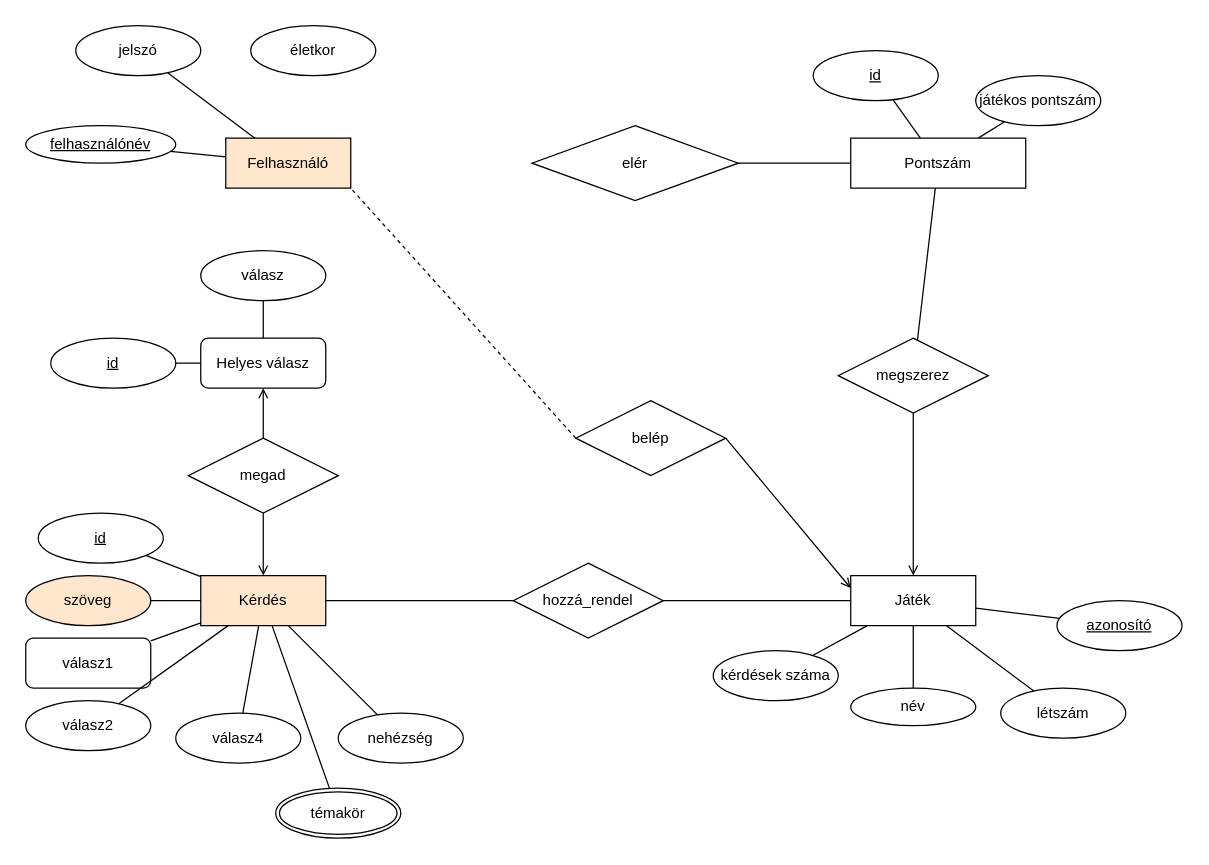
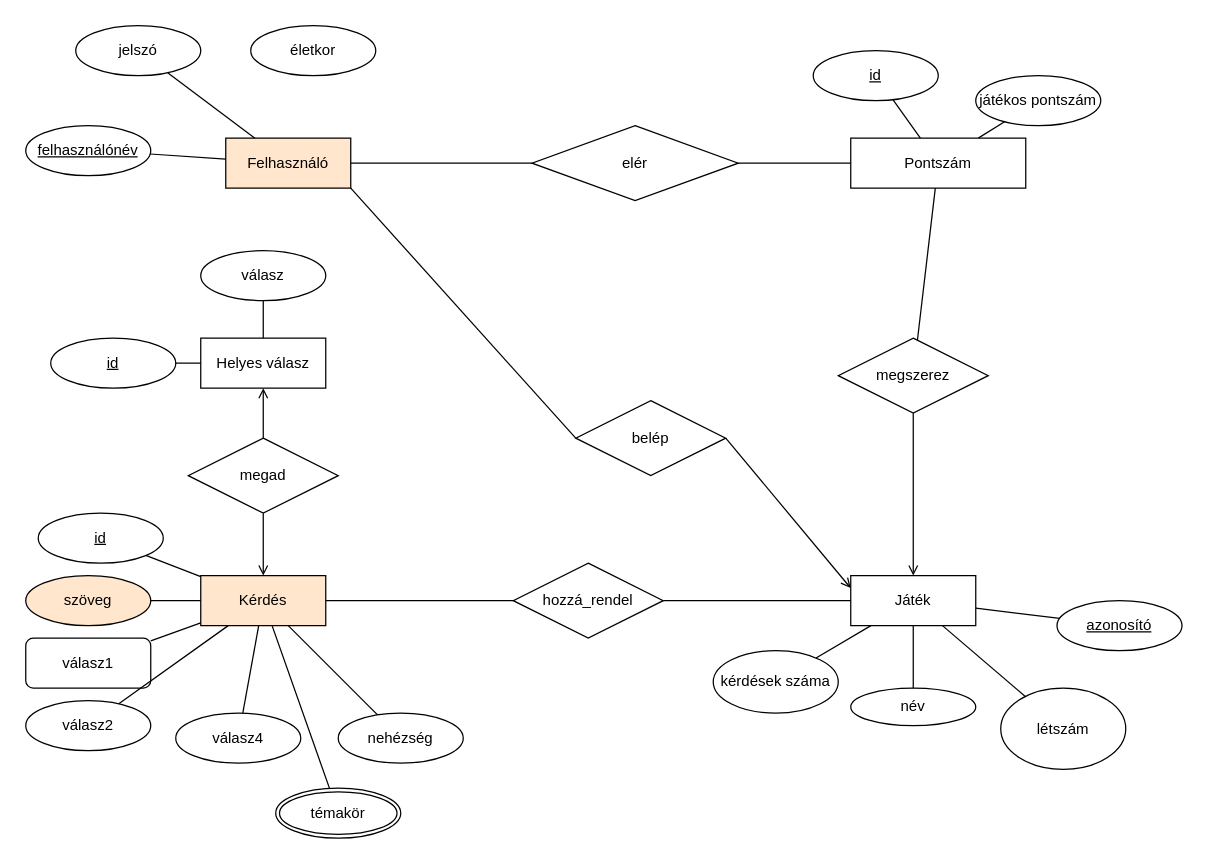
- <mxCell id="4" value="felhasználónév" style="ellipse;whiteSpace=wrap;html=1;align=center;fontStyle=4;" parent="1" vertex="1"><mxGeometry x="20" y="100" width="120" height="30" as="geometry" /></mxCell>
+ <mxCell id="4" value="felhasználónév" style="ellipse;whiteSpace=wrap;html=1;align=center;fontStyle=4;" parent="1" vertex="1"><mxGeometry x="20" y="100" width="100" height="40" as="geometry" /></mxCell>
+ <mxCell id="38" value="" style="endArrow=none;html=1;rounded=0;" parent="1" source="2" target="37" edge="1"><mxGeometry relative="1" as="geometry"><mxPoint x="470" y="500" as="sourcePoint" /><mxPoint x="630" y="500" as="targetPoint" /></mxGeometry></mxCell>
- <mxCell id="30" value="" style="endArrow=none;html=1;rounded=0;entryX=1;entryY=1;entryDx=0;entryDy=0;exitX=0;exitY=0.5;exitDx=0;exitDy=0;dashed=1;" parent="1" source="29" target="2" edge="1"><mxGeometry relative="1" as="geometry"><mxPoint x="350" y="500" as="sourcePoint" /><mxPoint x="510" y="500" as="targetPoint" /></mxGeometry></mxCell>
+ <mxCell id="30" value="" style="endArrow=none;html=1;rounded=0;entryX=1;entryY=1;entryDx=0;entryDy=0;exitX=0;exitY=0.5;exitDx=0;exitDy=0;" parent="1" source="29" target="2" edge="1"><mxGeometry relative="1" as="geometry"><mxPoint x="350" y="500" as="sourcePoint" /><mxPoint x="510" y="500" as="targetPoint" /></mxGeometry></mxCell>
- <mxCell id="45" value="Helyes válasz" style="whiteSpace=wrap;html=1;align=center;rounded=1;" parent="1" vertex="1"><mxGeometry x="160" y="270" width="100" height="40" as="geometry" /></mxCell>
+ <mxCell id="45" value="Helyes válasz" style="whiteSpace=wrap;html=1;align=center;" parent="1" vertex="1"><mxGeometry x="160" y="270" width="100" height="40" as="geometry" /></mxCell>
- <mxCell id="55" value="kérdések száma" style="ellipse;whiteSpace=wrap;html=1;align=center;" parent="1" vertex="1"><mxGeometry x="570" y="520" width="100" height="40" as="geometry" /></mxCell>
+ <mxCell id="55" value="kérdések száma" style="ellipse;whiteSpace=wrap;html=1;align=center;" parent="1" vertex="1"><mxGeometry x="570" y="520" width="100" height="50" as="geometry" /></mxCell>
- <mxCell id="27" value="létszám" style="ellipse;whiteSpace=wrap;html=1;align=center;" parent="1" vertex="1"><mxGeometry x="800" y="550" width="100" height="40" as="geometry" /></mxCell>
+ <mxCell id="27" value="létszám" style="ellipse;whiteSpace=wrap;html=1;align=center;" parent="1" vertex="1"><mxGeometry x="800" y="550" width="100" height="65" as="geometry" /></mxCell>
